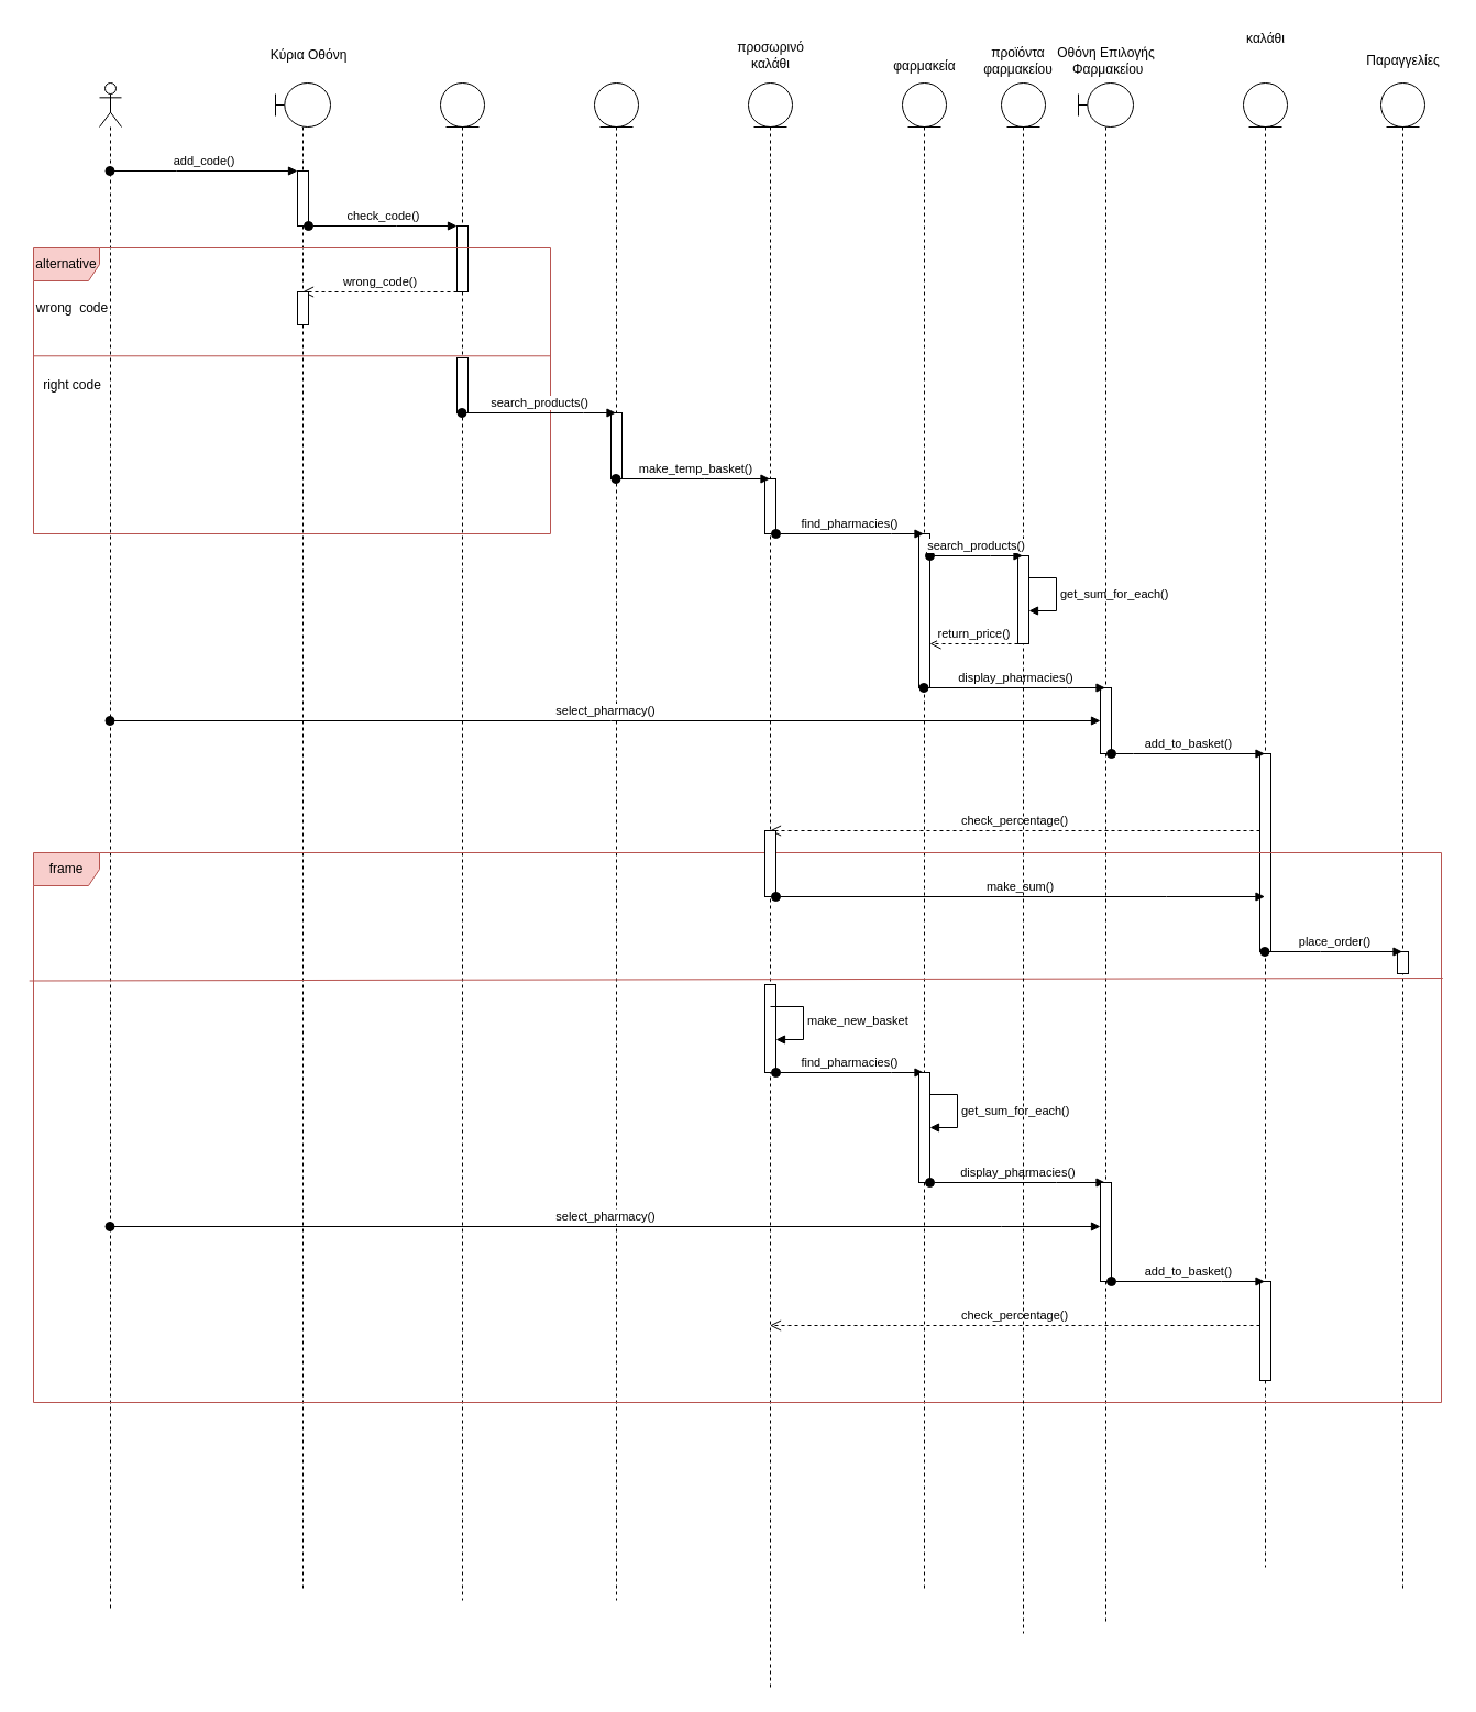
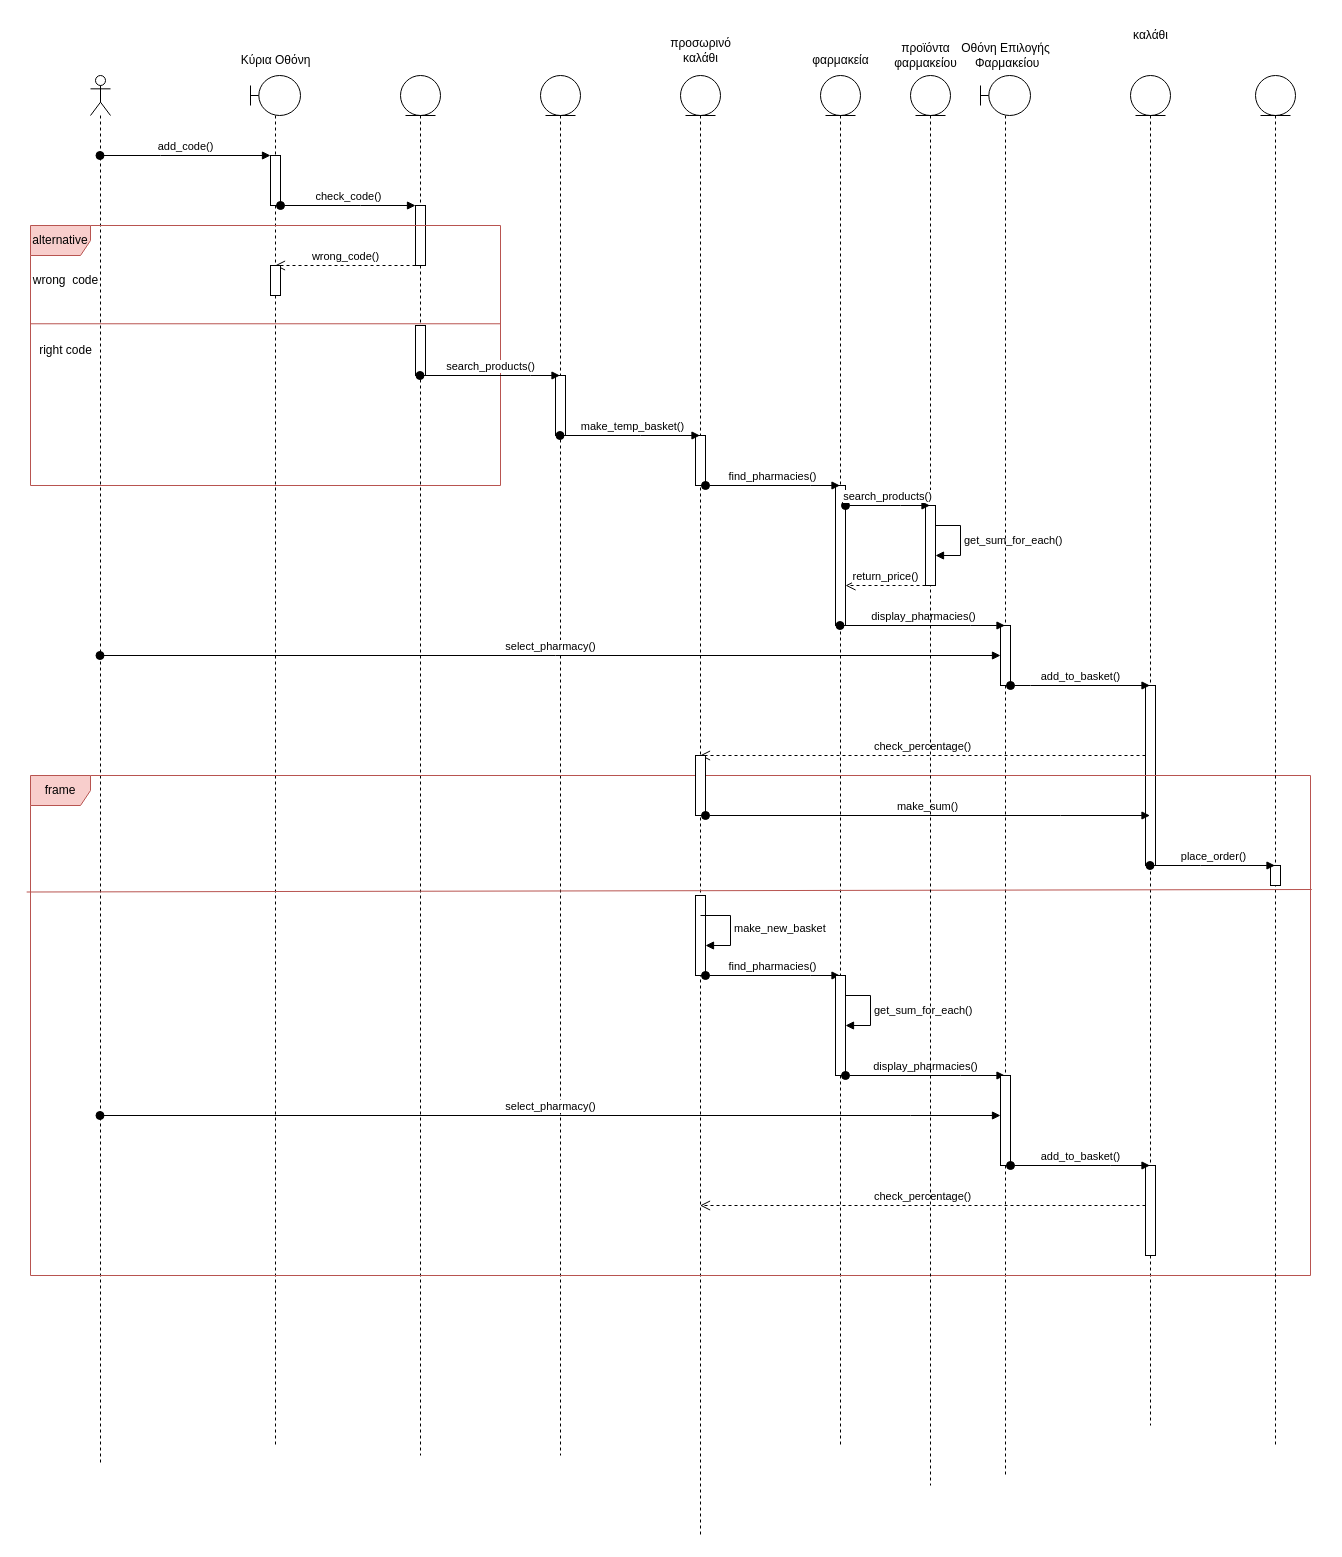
- <mxCell id="5" value="Κύρια Οθόνη" style="text;html=1;align=center;verticalAlign=middle;resizable=0;points=[];autosize=1;strokeColor=none;fillColor=none;" parent="1" vertex="1"><mxGeometry x="235" y="35" width="90" height="30" as="geometry" /></mxCell>
+ <mxCell id="5" value="Κύρια Οθόνη" style="text;html=1;align=center;verticalAlign=middle;resizable=0;points=[];autosize=1;strokeColor=none;fillColor=none;" parent="1" vertex="1"><mxGeometry x="230" y="45" width="90" height="30" as="geometry" /></mxCell>
- <mxCell id="45" value="Παραγγελίες" style="text;html=1;align=center;verticalAlign=middle;resizable=0;points=[];autosize=1;strokeColor=none;fillColor=none;" parent="1" vertex="1"><mxGeometry x="1230" y="40" width="90" height="30" as="geometry" /></mxCell>
